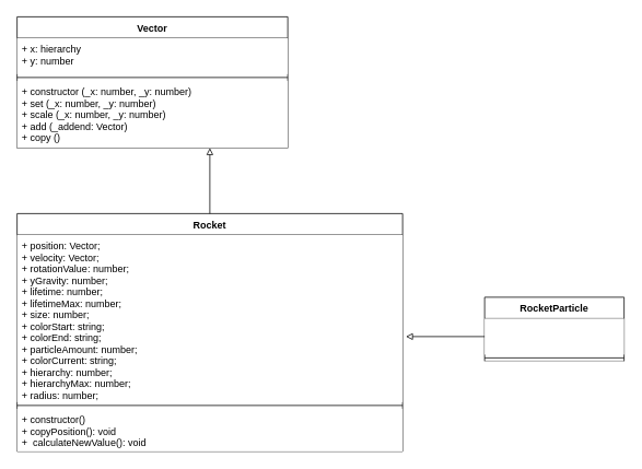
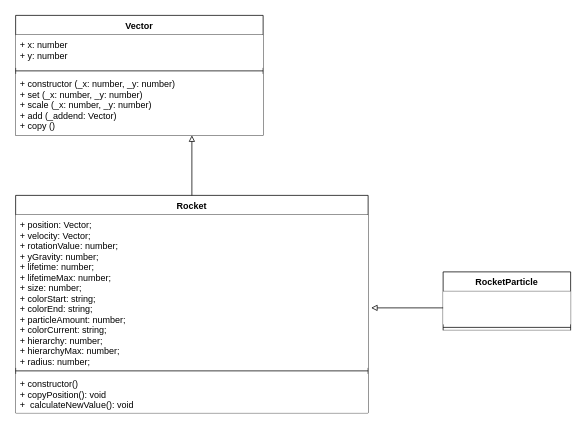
- <mxCell id="3" value="+ x: hierarchy&#10;+ y: number&#10;" style="text;strokeColor=none;align=left;verticalAlign=top;spacingLeft=4;spacingRight=4;overflow=hidden;rotatable=0;points=[[0,0.5],[1,0.5]];portConstraint=eastwest;fillColor=#ffffff;" parent="2" vertex="1"><mxGeometry y="26" width="330" height="44" as="geometry" /></mxCell>
+ <mxCell id="3" value="+ x: number&#10;+ y: number&#10;" style="text;strokeColor=none;align=left;verticalAlign=top;spacingLeft=4;spacingRight=4;overflow=hidden;rotatable=0;points=[[0,0.5],[1,0.5]];portConstraint=eastwest;fillColor=#ffffff;" parent="2" vertex="1"><mxGeometry y="26" width="330" height="44" as="geometry" /></mxCell>
